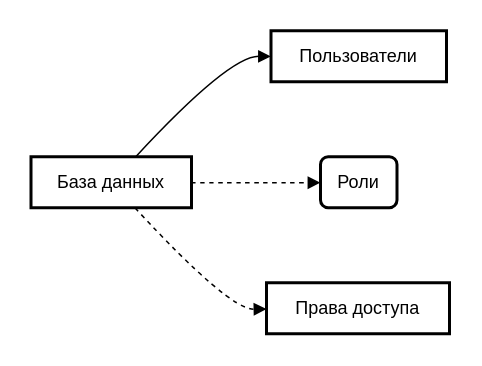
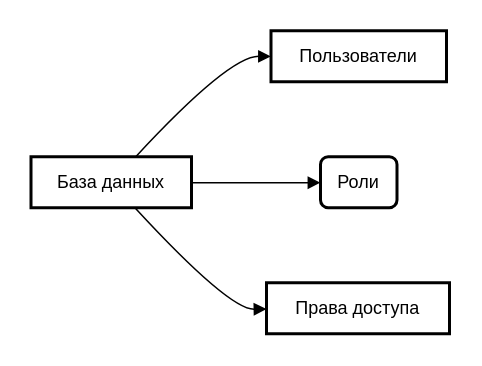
- <mxCell id="7" value="" style="curved=1;startArrow=none;endArrow=block;exitX=1.003;exitY=0.509;entryX=-0.002;entryY=0.509;dashed=1;" edge="1" parent="1" source="2" target="4"><mxGeometry relative="1" as="geometry"><Array as="points" /></mxGeometry></mxCell>
+ <mxCell id="7" value="" style="curved=1;startArrow=none;endArrow=block;exitX=1.003;exitY=0.509;entryX=-0.002;entryY=0.509;" edge="1" parent="1" source="2" target="4"><mxGeometry relative="1" as="geometry"><Array as="points" /></mxGeometry></mxCell>
- <mxCell id="8" value="" style="curved=1;startArrow=none;endArrow=block;exitX=0.651;exitY=1.012;entryX=0.003;entryY=0.515;dashed=1;" edge="1" parent="1" source="2" target="5"><mxGeometry relative="1" as="geometry"><Array as="points"><mxPoint x="152" y="206" /></Array></mxGeometry></mxCell>
+ <mxCell id="8" value="" style="curved=1;startArrow=none;endArrow=block;exitX=0.651;exitY=1.012;entryX=0.003;entryY=0.515;" edge="1" parent="1" source="2" target="5"><mxGeometry relative="1" as="geometry"><Array as="points"><mxPoint x="152" y="206" /></Array></mxGeometry></mxCell>
